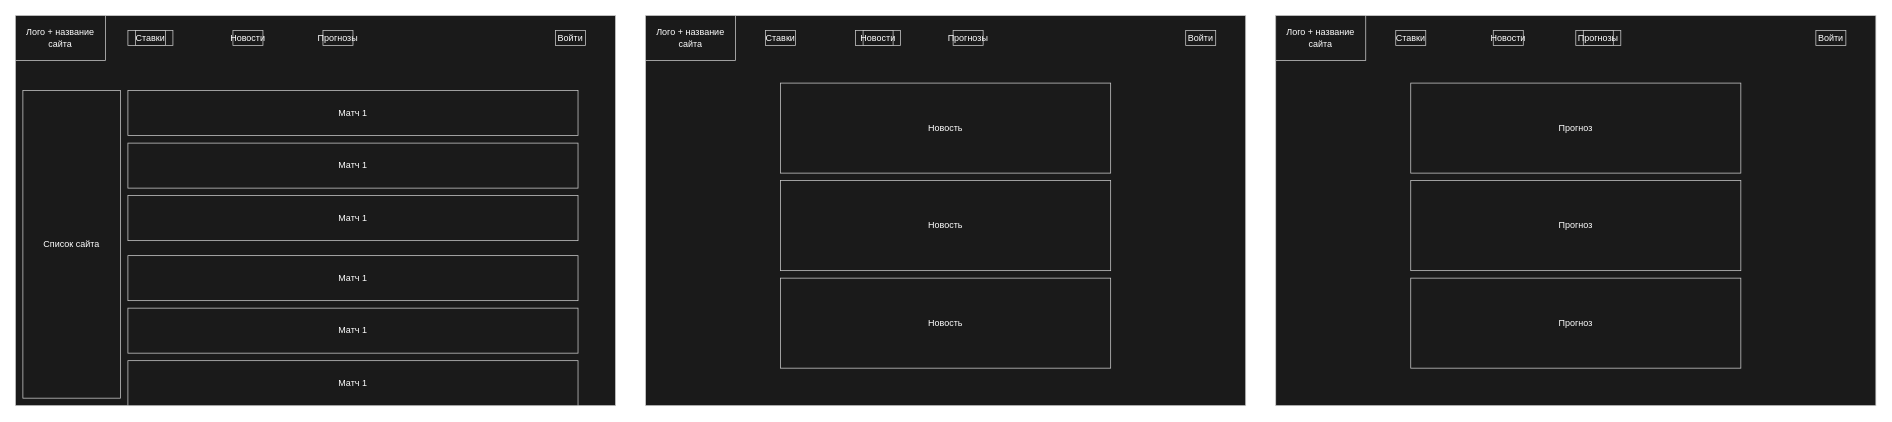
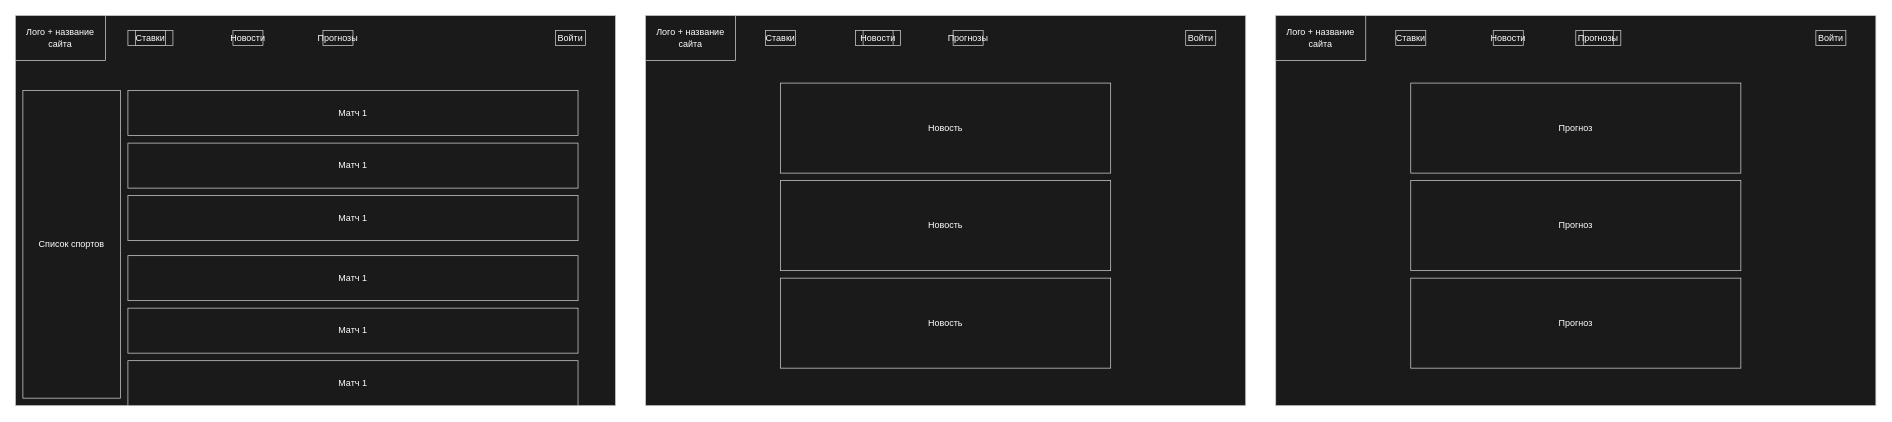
- <mxCell id="10" value="Список сайта" style="rounded=0;whiteSpace=wrap;html=1;fillColor=#1A1A1A;fontColor=#FFFFFF;strokeColor=#CCCCCC;" vertex="1" parent="1"><mxGeometry x="30" y="120" width="130" height="410" as="geometry" /></mxCell>
+ <mxCell id="10" value="Список спортов" style="rounded=0;whiteSpace=wrap;html=1;fillColor=#1A1A1A;fontColor=#FFFFFF;strokeColor=#CCCCCC;" vertex="1" parent="1"><mxGeometry x="30" y="120" width="130" height="410" as="geometry" /></mxCell>
